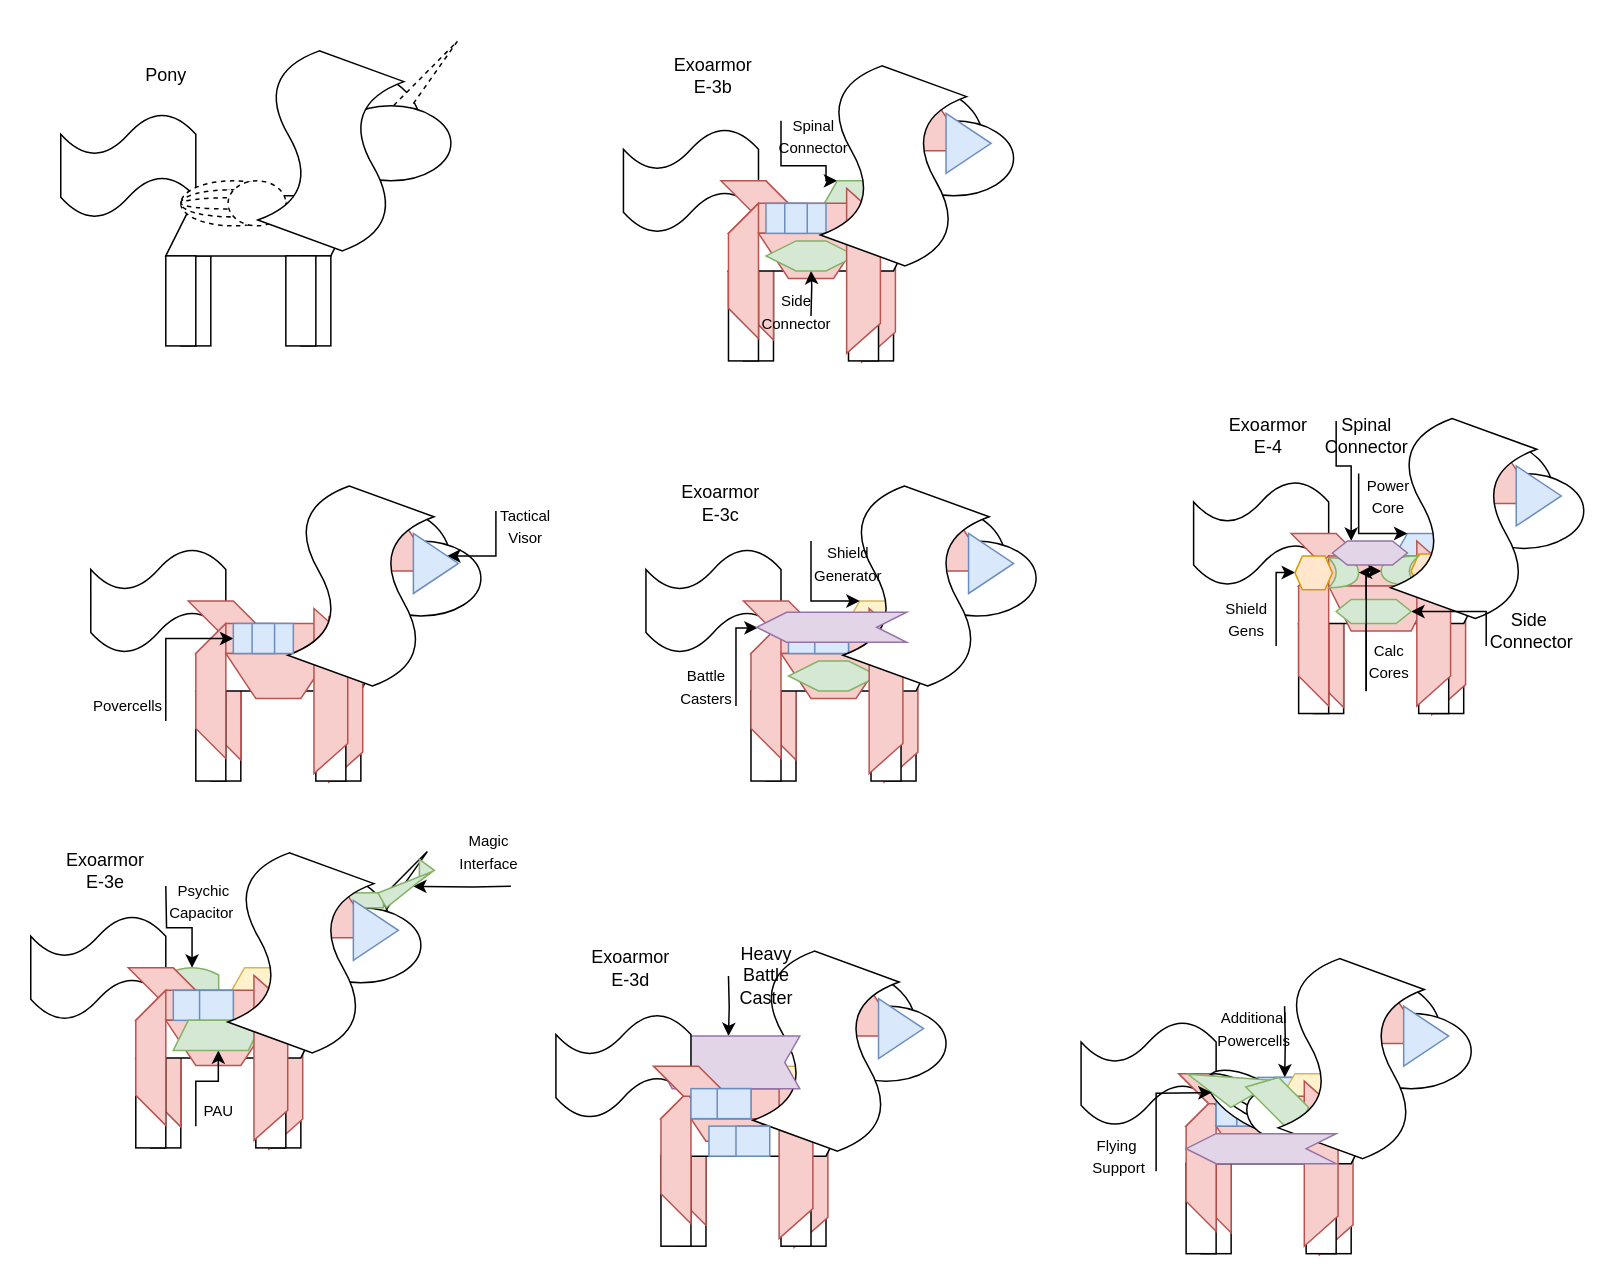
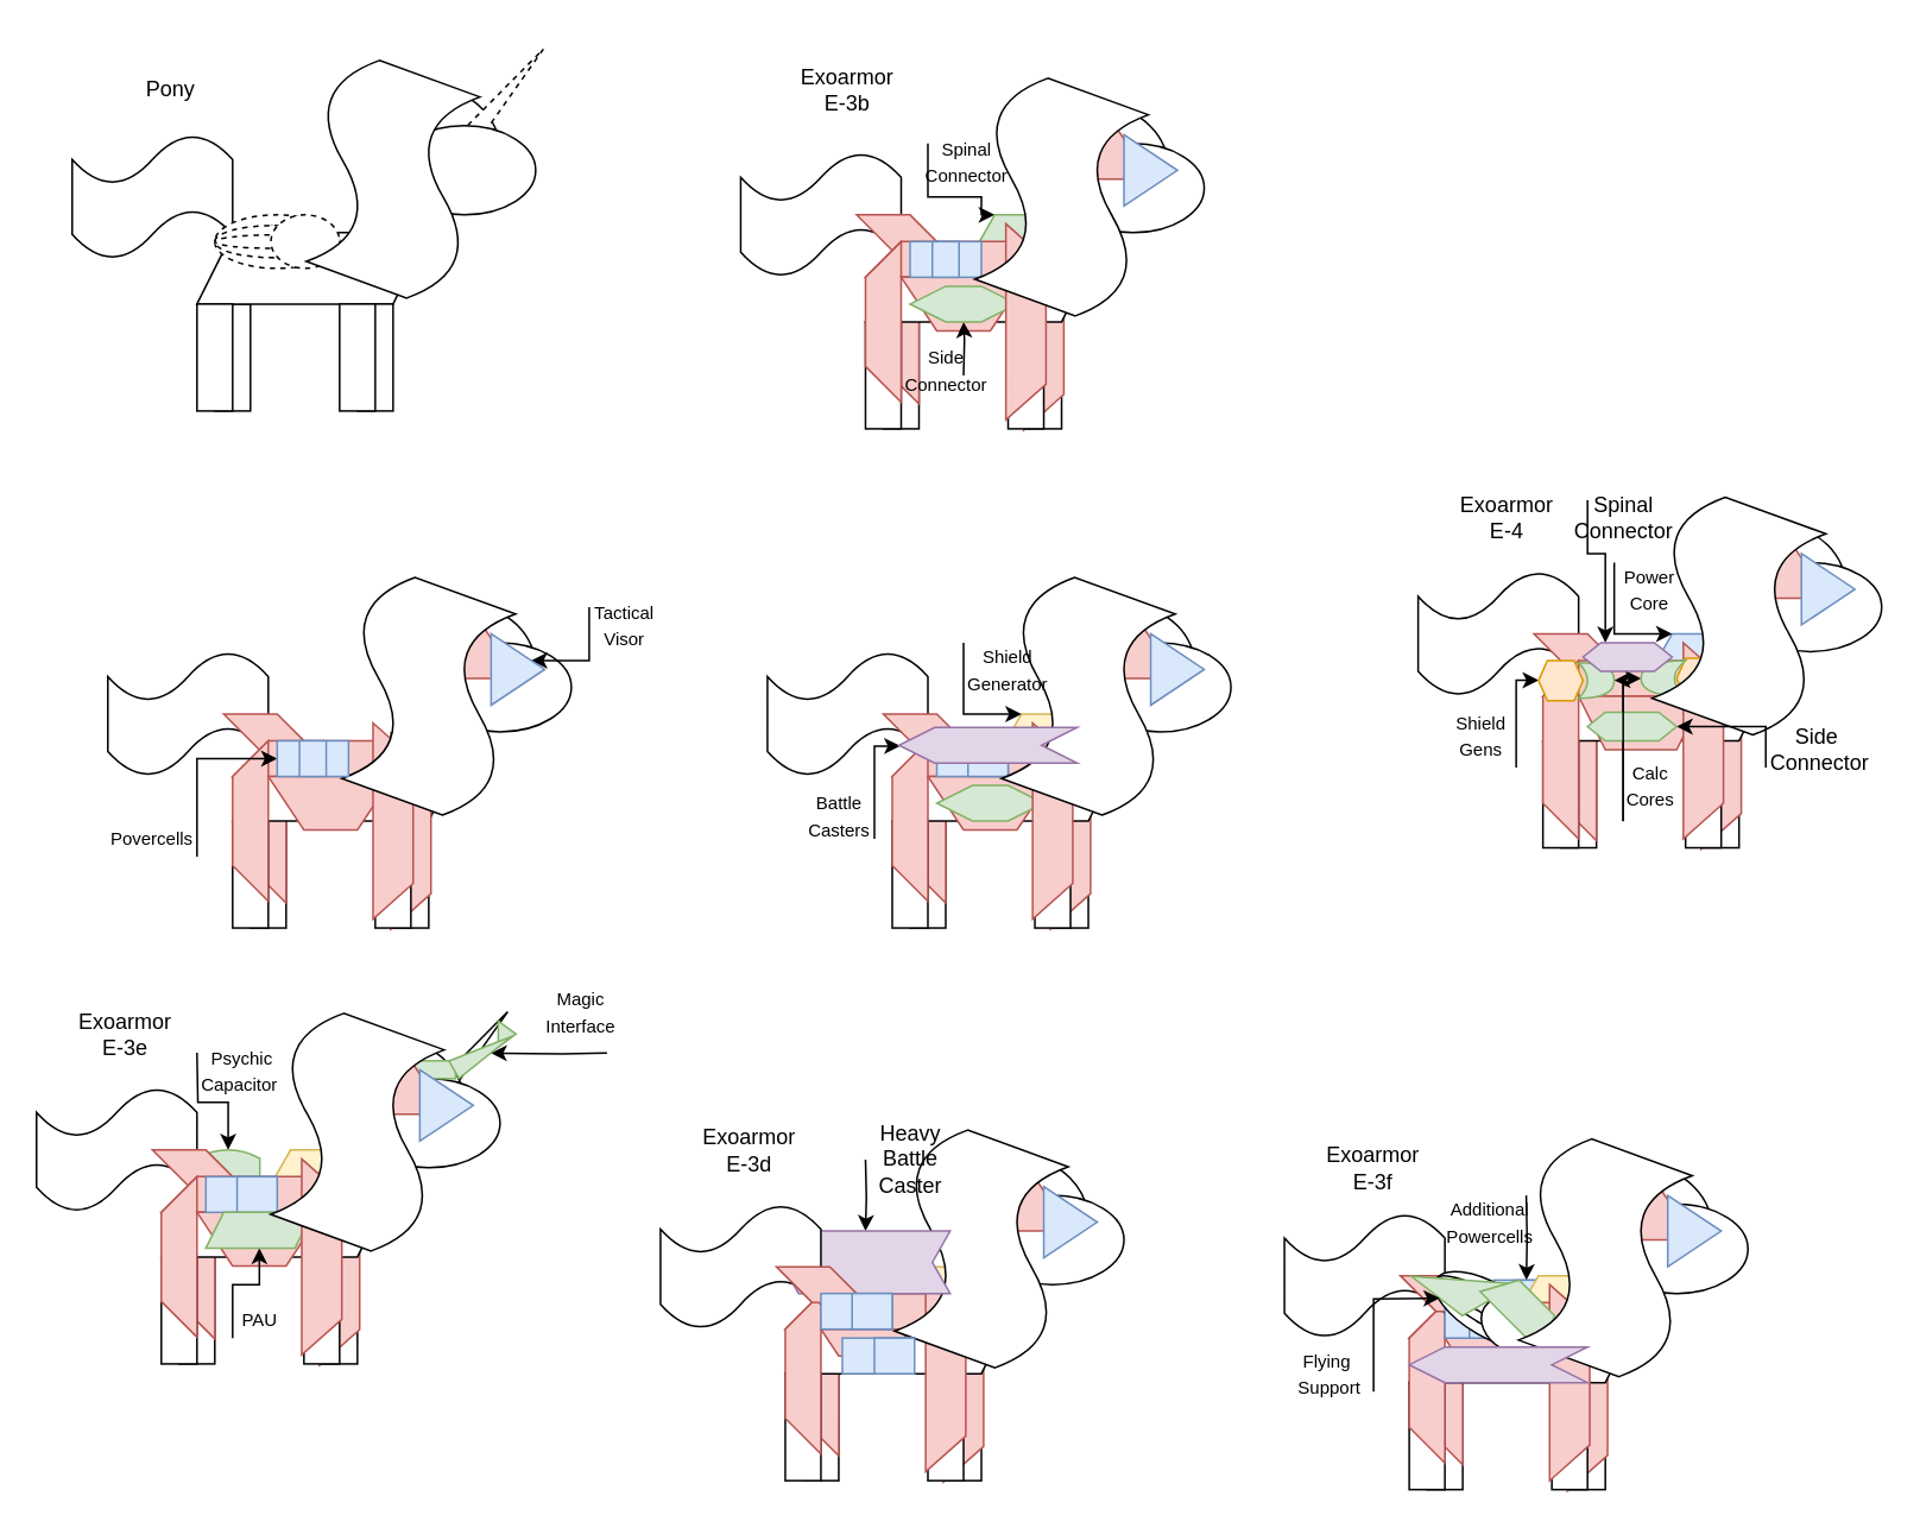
- <mxCell id="38" value="Pony" style="text;html=1;align=center;verticalAlign=middle;resizable=0;points=[];autosize=1;strokeColor=none;fillColor=none;" parent="1" vertex="1"><mxGeometry x="90" y="40" width="40" height="20" as="geometry" /></mxCell>
+ <mxCell id="38" value="Pony" style="text;html=1;align=center;verticalAlign=middle;resizable=0;points=[];autosize=1;strokeColor=none;fillColor=none;" parent="1" vertex="1"><mxGeometry x="75" y="40" width="40" height="20" as="geometry" /></mxCell>
- <mxCell id="97" value="Exoarmor E-3с" style="text;html=1;strokeColor=none;fillColor=none;align=center;verticalAlign=middle;whiteSpace=wrap;rounded=0;" parent="1" vertex="1"><mxGeometry x="450" y="320" width="60" height="30" as="geometry" /></mxCell>
+ <mxCell id="202" value="Exoarmor E-3f" style="text;html=1;strokeColor=none;fillColor=none;align=center;verticalAlign=middle;whiteSpace=wrap;rounded=0;" parent="1" vertex="1"><mxGeometry x="740" y="640" width="60" height="30" as="geometry" /></mxCell>
